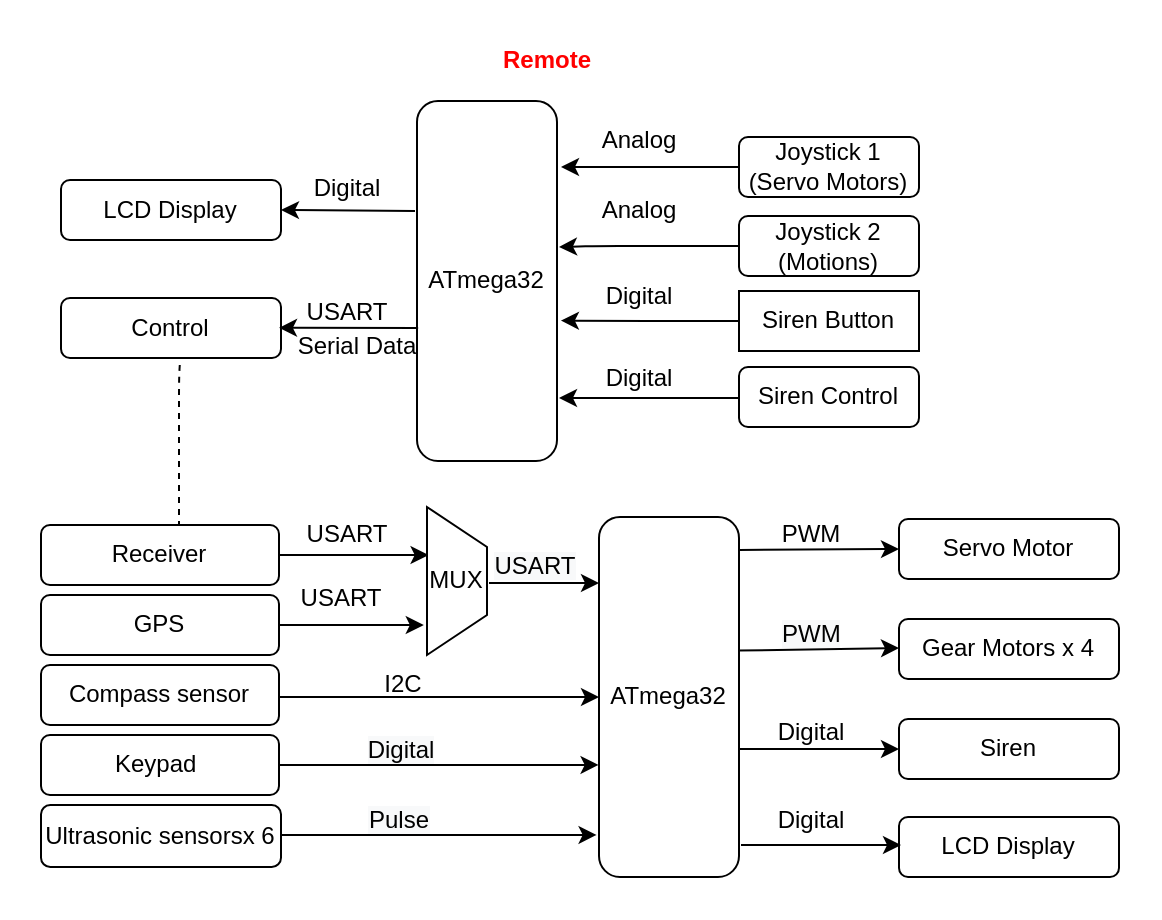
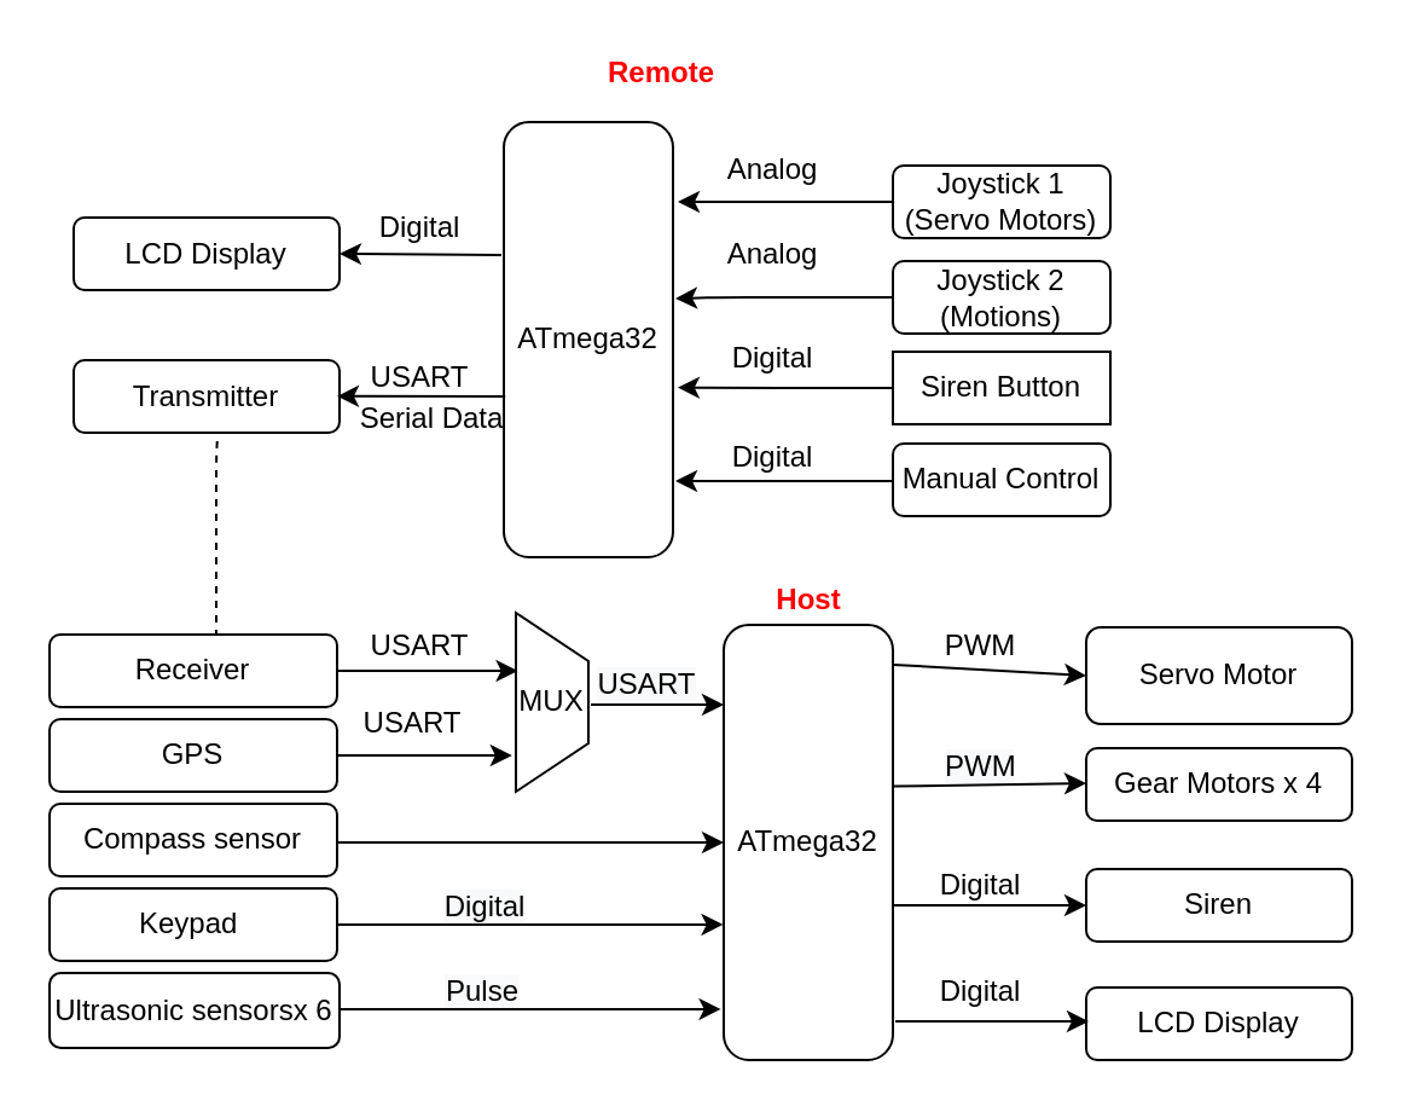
- <mxCell id="8" value="Control" style="whiteSpace=wrap;html=1;rounded=1;" parent="1" vertex="1"><mxGeometry x="30" y="148.5" width="110" height="30" as="geometry" /></mxCell>
+ <mxCell id="8" value="Transmitter" style="whiteSpace=wrap;html=1;rounded=1;" parent="1" vertex="1"><mxGeometry x="30" y="148.5" width="110" height="30" as="geometry" /></mxCell>
- <mxCell id="43" value="Siren Control" style="whiteSpace=wrap;html=1;rounded=1;" parent="1" vertex="1"><mxGeometry x="369" y="183" width="90" height="30" as="geometry" /></mxCell>
+ <mxCell id="43" value="Manual Control" style="whiteSpace=wrap;html=1;rounded=1;" parent="1" vertex="1"><mxGeometry x="369" y="183" width="90" height="30" as="geometry" /></mxCell>
+ <mxCell id="16" value="&lt;b&gt;&lt;font color=&quot;#ff0000&quot;&gt;Host&lt;/font&gt;&lt;/b&gt;" style="text;html=1;align=center;verticalAlign=middle;resizable=0;points=[];autosize=1;strokeColor=none;fillColor=none;rounded=1;" parent="1" vertex="1"><mxGeometry x="314" y="238" width="40" height="20" as="geometry" /></mxCell>
- <mxCell id="18" value="Servo Motor" style="whiteSpace=wrap;html=1;rounded=1;" parent="1" vertex="1"><mxGeometry x="449" y="259" width="110" height="30" as="geometry" /></mxCell>
+ <mxCell id="18" value="Servo Motor" style="whiteSpace=wrap;html=1;rounded=1;" parent="1" vertex="1"><mxGeometry x="449" y="259" width="110" height="40" as="geometry" /></mxCell>
- <mxCell id="55" value="I2C" style="text;html=1;align=center;verticalAlign=middle;resizable=0;points=[];autosize=1;strokeColor=none;fillColor=none;" parent="1" vertex="1"><mxGeometry x="187" y="333" width="28" height="18" as="geometry" /></mxCell>
